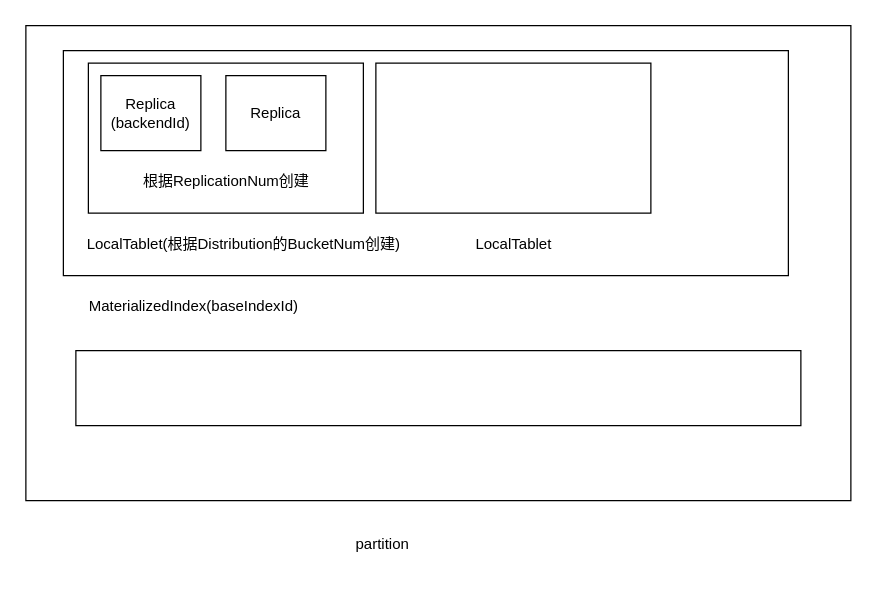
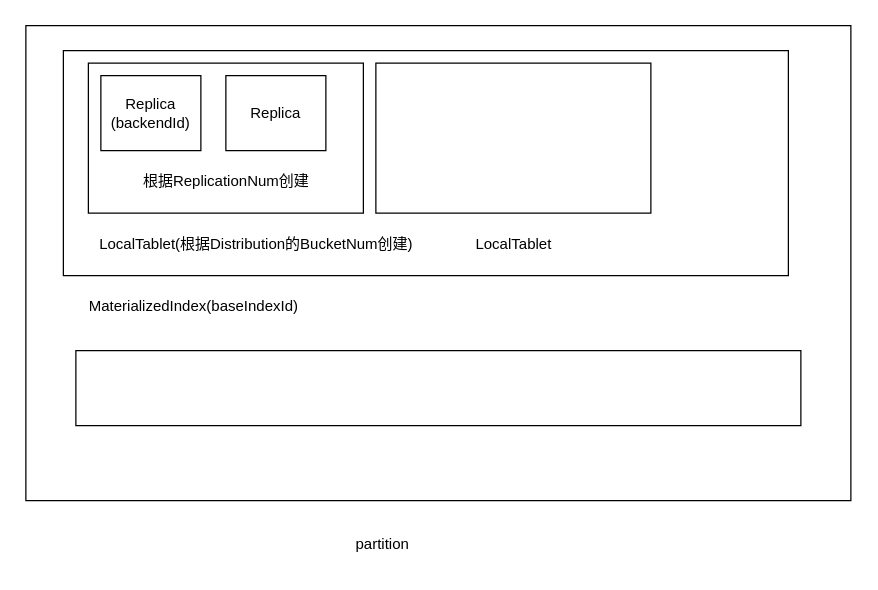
- <mxCell id="9" value="LocalTablet(根据Distribution的BucketNum创建)" style="text;html=1;align=center;verticalAlign=middle;resizable=0;points=[];autosize=1;strokeColor=none;fillColor=none;" vertex="1" parent="1"><mxGeometry x="59" y="180" width="270" height="30" as="geometry" /></mxCell>
+ <mxCell id="9" value="LocalTablet(根据Distribution的BucketNum创建)" style="text;html=1;align=center;verticalAlign=middle;resizable=0;points=[];autosize=1;strokeColor=none;fillColor=none;" vertex="1" parent="1"><mxGeometry x="69" y="180" width="270" height="30" as="geometry" /></mxCell>
